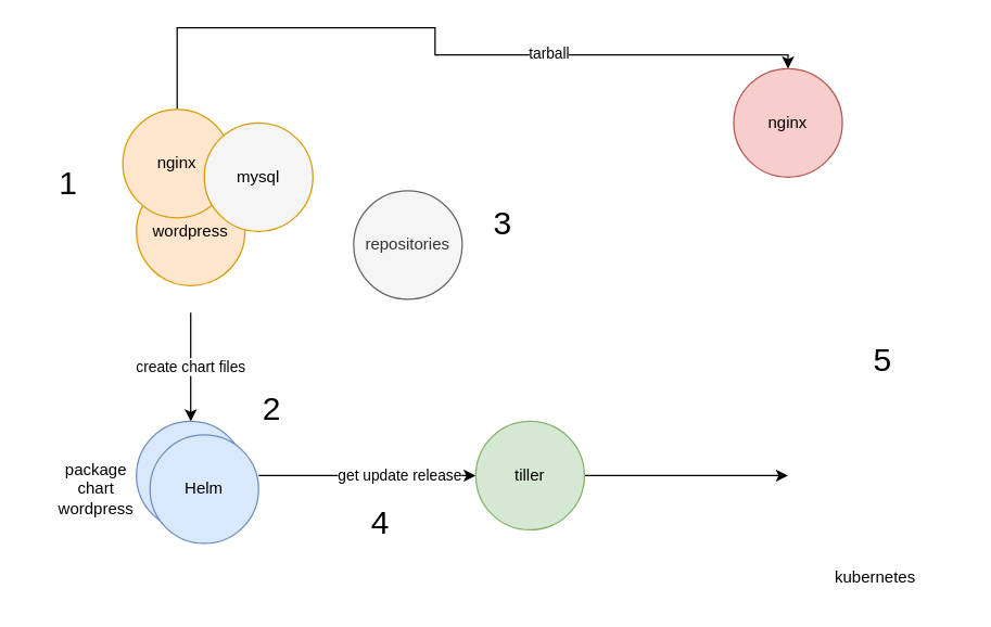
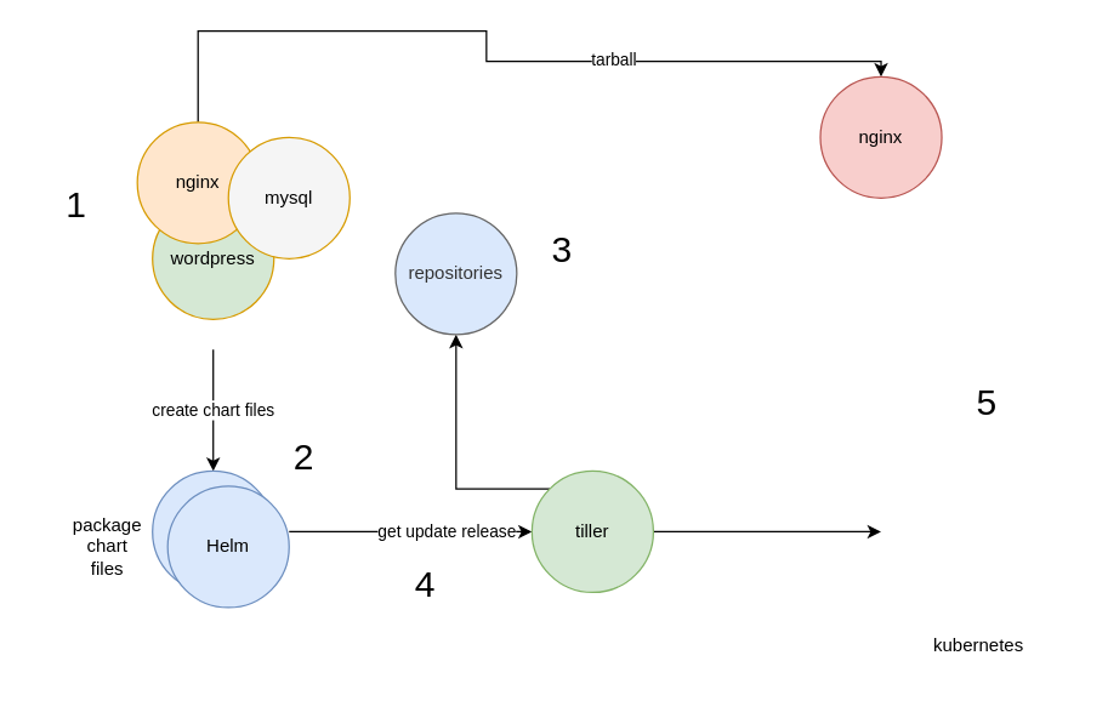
- <mxCell id="2" value="wordpress&lt;br&gt;" style="ellipse;whiteSpace=wrap;html=1;aspect=fixed;fillColor=#ffe6cc;strokeColor=#d79b00;" vertex="1" parent="1"><mxGeometry x="100" y="130" width="80" height="80" as="geometry" /></mxCell>
+ <mxCell id="2" value="wordpress&lt;br&gt;" style="ellipse;whiteSpace=wrap;html=1;aspect=fixed;fillColor=#d5e8d4;strokeColor=#d79b00;" vertex="1" parent="1"><mxGeometry x="100" y="130" width="80" height="80" as="geometry" /></mxCell>
- <mxCell id="18" value="repositories" style="ellipse;whiteSpace=wrap;html=1;aspect=fixed;fillColor=#f5f5f5;fontColor=#333333;strokeColor=#666666;" vertex="1" parent="1"><mxGeometry x="260" y="140" width="80" height="80" as="geometry" /></mxCell>
+ <mxCell id="18" value="repositories" style="ellipse;whiteSpace=wrap;html=1;aspect=fixed;fillColor=#dae8fc;fontColor=#333333;strokeColor=#666666;" vertex="1" parent="1"><mxGeometry x="260" y="140" width="80" height="80" as="geometry" /></mxCell>
+ <mxCell id="13" style="edgeStyle=orthogonalEdgeStyle;rounded=0;orthogonalLoop=1;jettySize=auto;html=1;exitX=0;exitY=0;exitDx=0;exitDy=0;" edge="1" parent="1" source="14" target="18"><mxGeometry relative="1" as="geometry"><mxPoint x="300" y="180" as="targetPoint" /></mxGeometry></mxCell>
- <mxCell id="9" value="package&lt;br&gt;chart&lt;br&gt;wordpress" style="text;html=1;align=center;verticalAlign=middle;resizable=0;points=[];autosize=1;strokeColor=none;fillColor=none;" vertex="1" parent="1"><mxGeometry x="35" y="330" width="70" height="60" as="geometry" /></mxCell>
+ <mxCell id="9" value="package&lt;br&gt;chart&lt;br&gt;files" style="text;html=1;align=center;verticalAlign=middle;resizable=0;points=[];autosize=1;strokeColor=none;fillColor=none;" vertex="1" parent="1"><mxGeometry x="35" y="330" width="70" height="60" as="geometry" /></mxCell>
